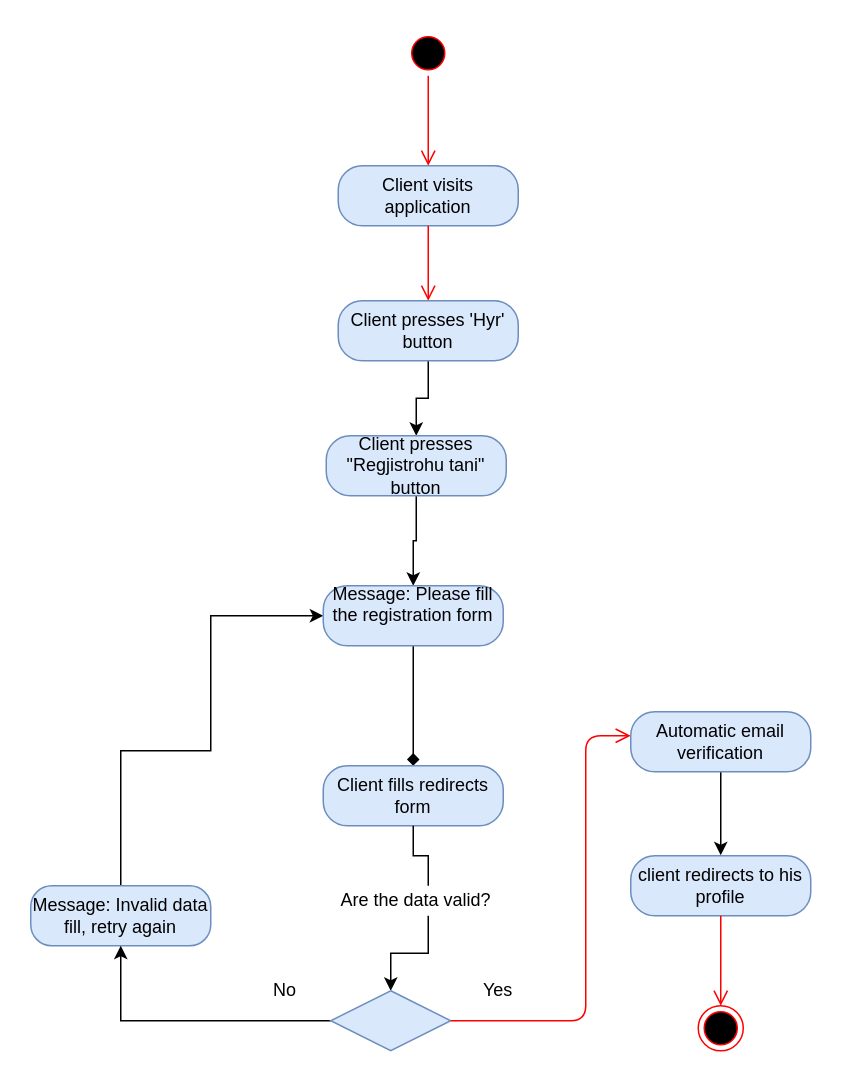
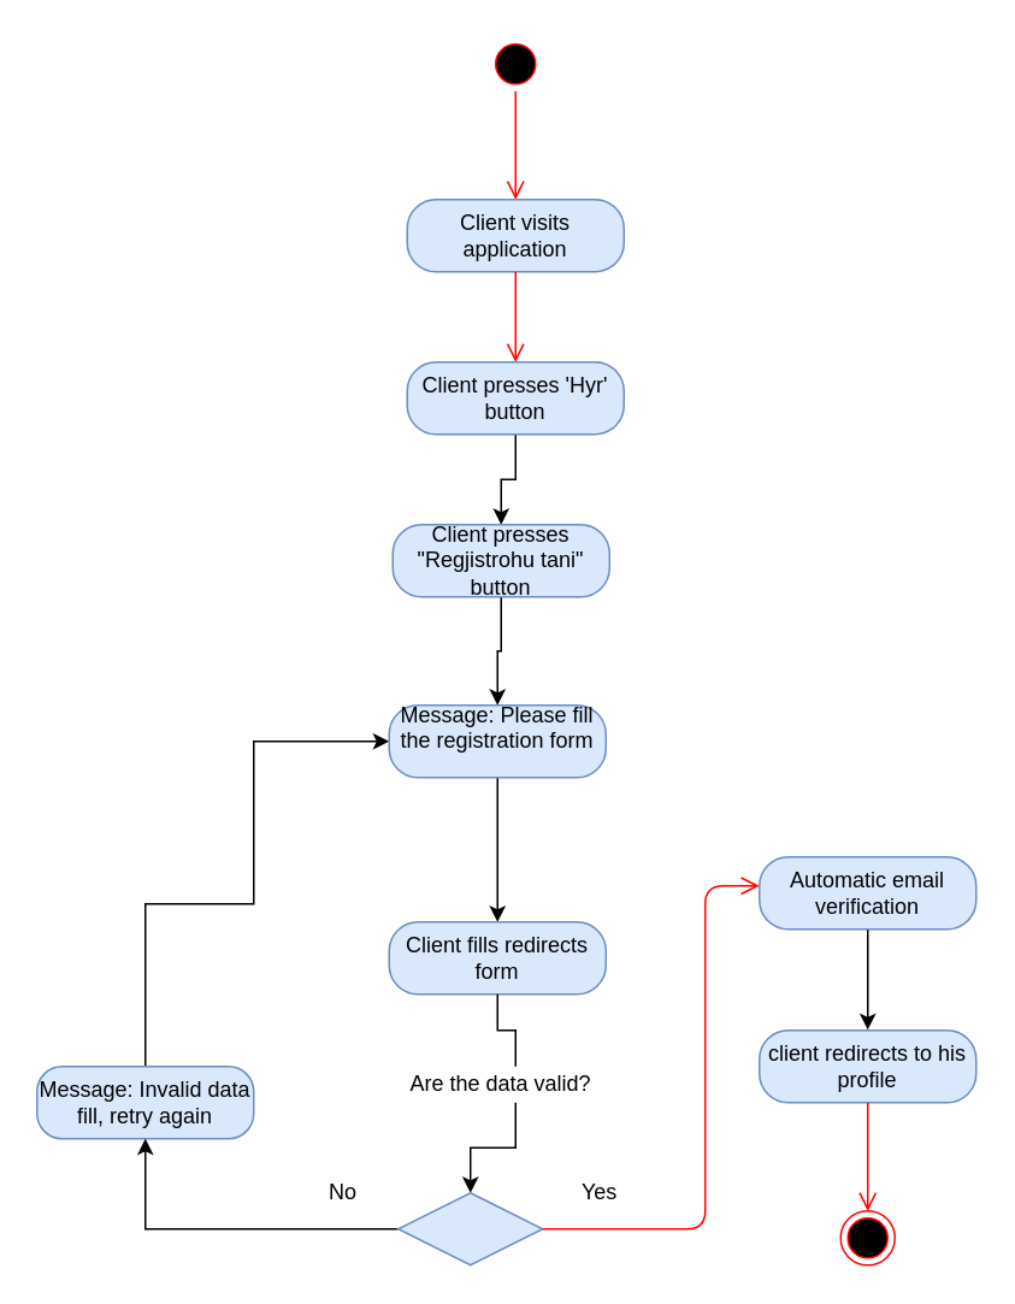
- <mxCell id="11" style="edgeStyle=orthogonalEdgeStyle;rounded=0;orthogonalLoop=1;jettySize=auto;html=1;exitX=0.5;exitY=1;exitDx=0;exitDy=0;endArrow=diamond;" edge="1" parent="1" source="12" target="14"><mxGeometry relative="1" as="geometry" /></mxCell>
+ <mxCell id="11" style="edgeStyle=orthogonalEdgeStyle;rounded=0;orthogonalLoop=1;jettySize=auto;html=1;exitX=0.5;exitY=1;exitDx=0;exitDy=0;" edge="1" parent="1" source="12" target="14"><mxGeometry relative="1" as="geometry" /></mxCell>
